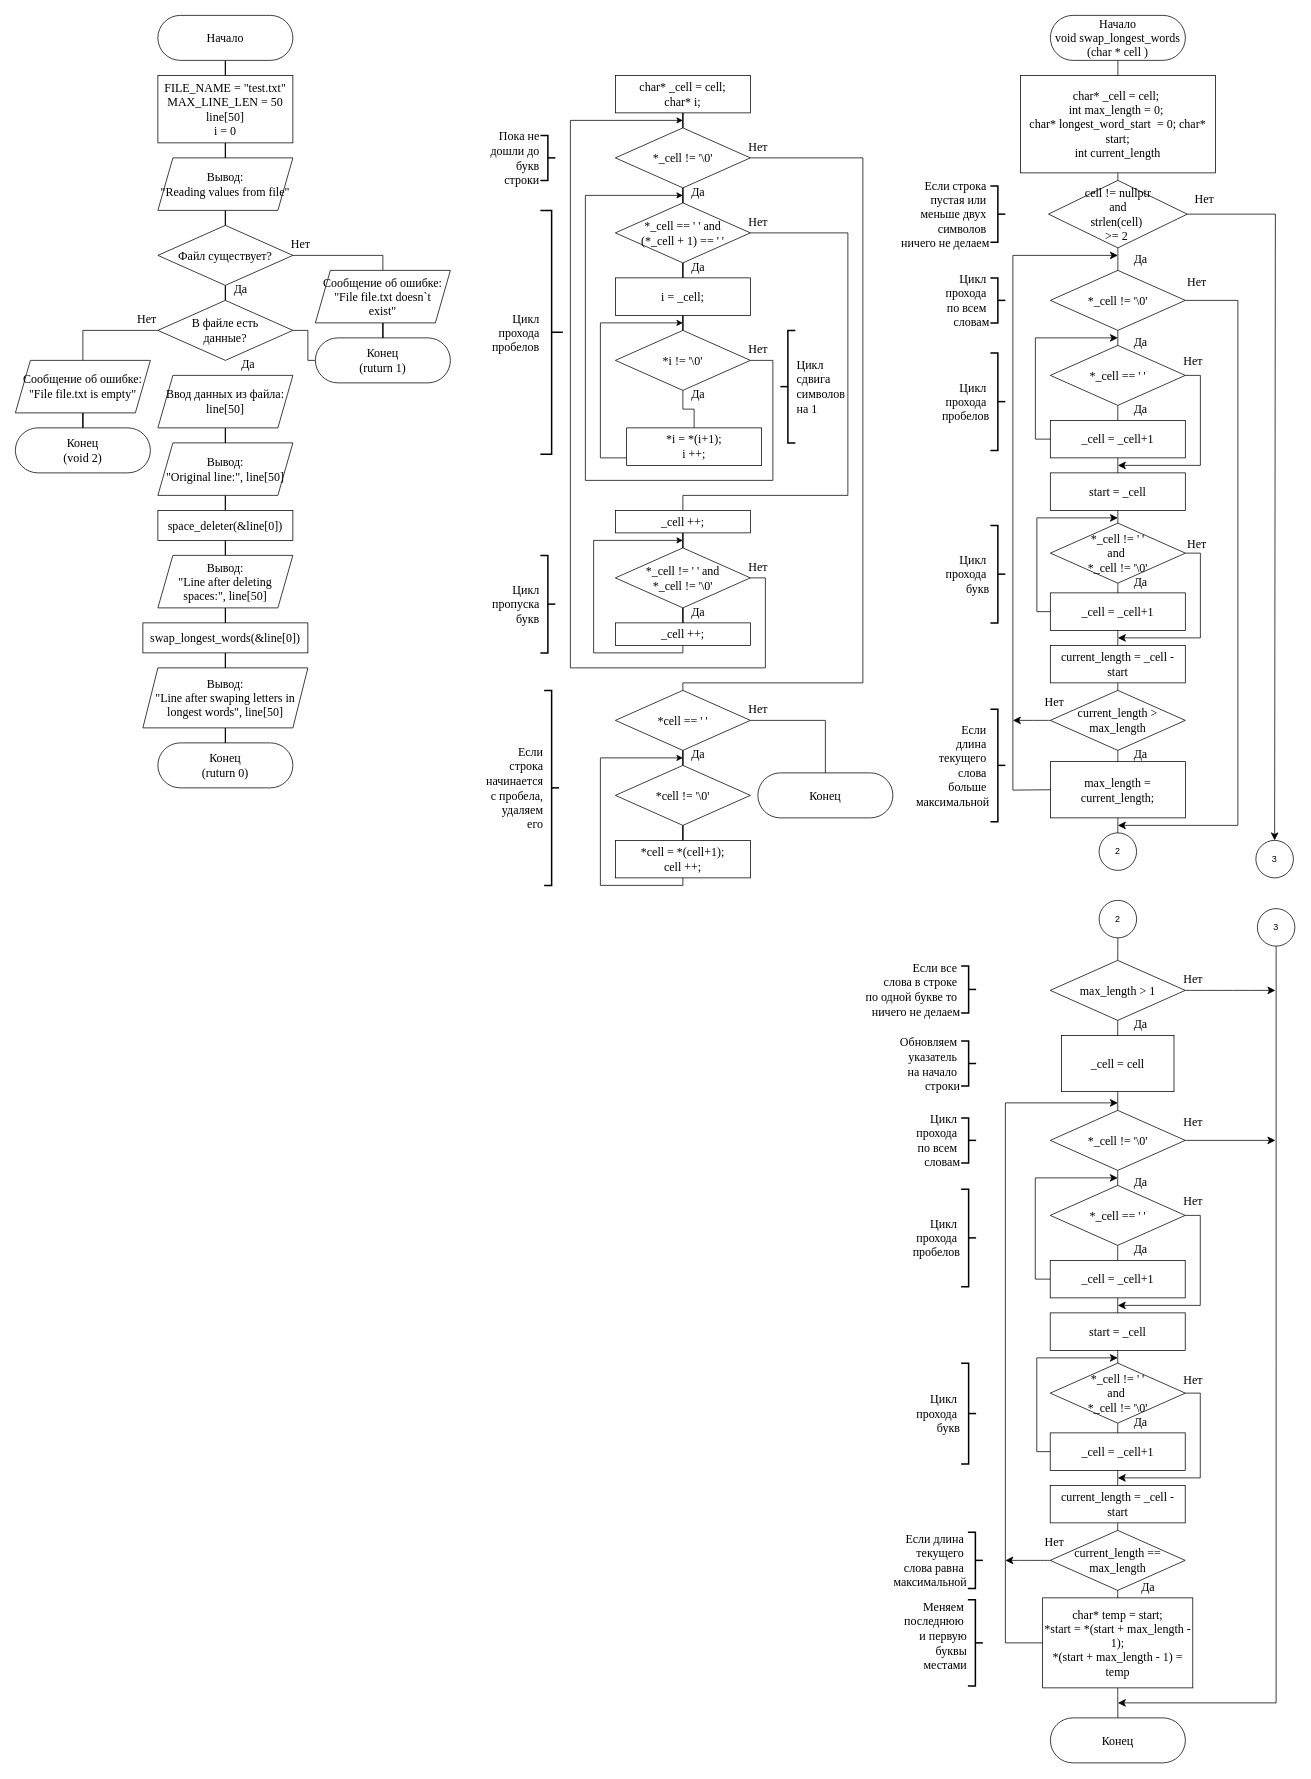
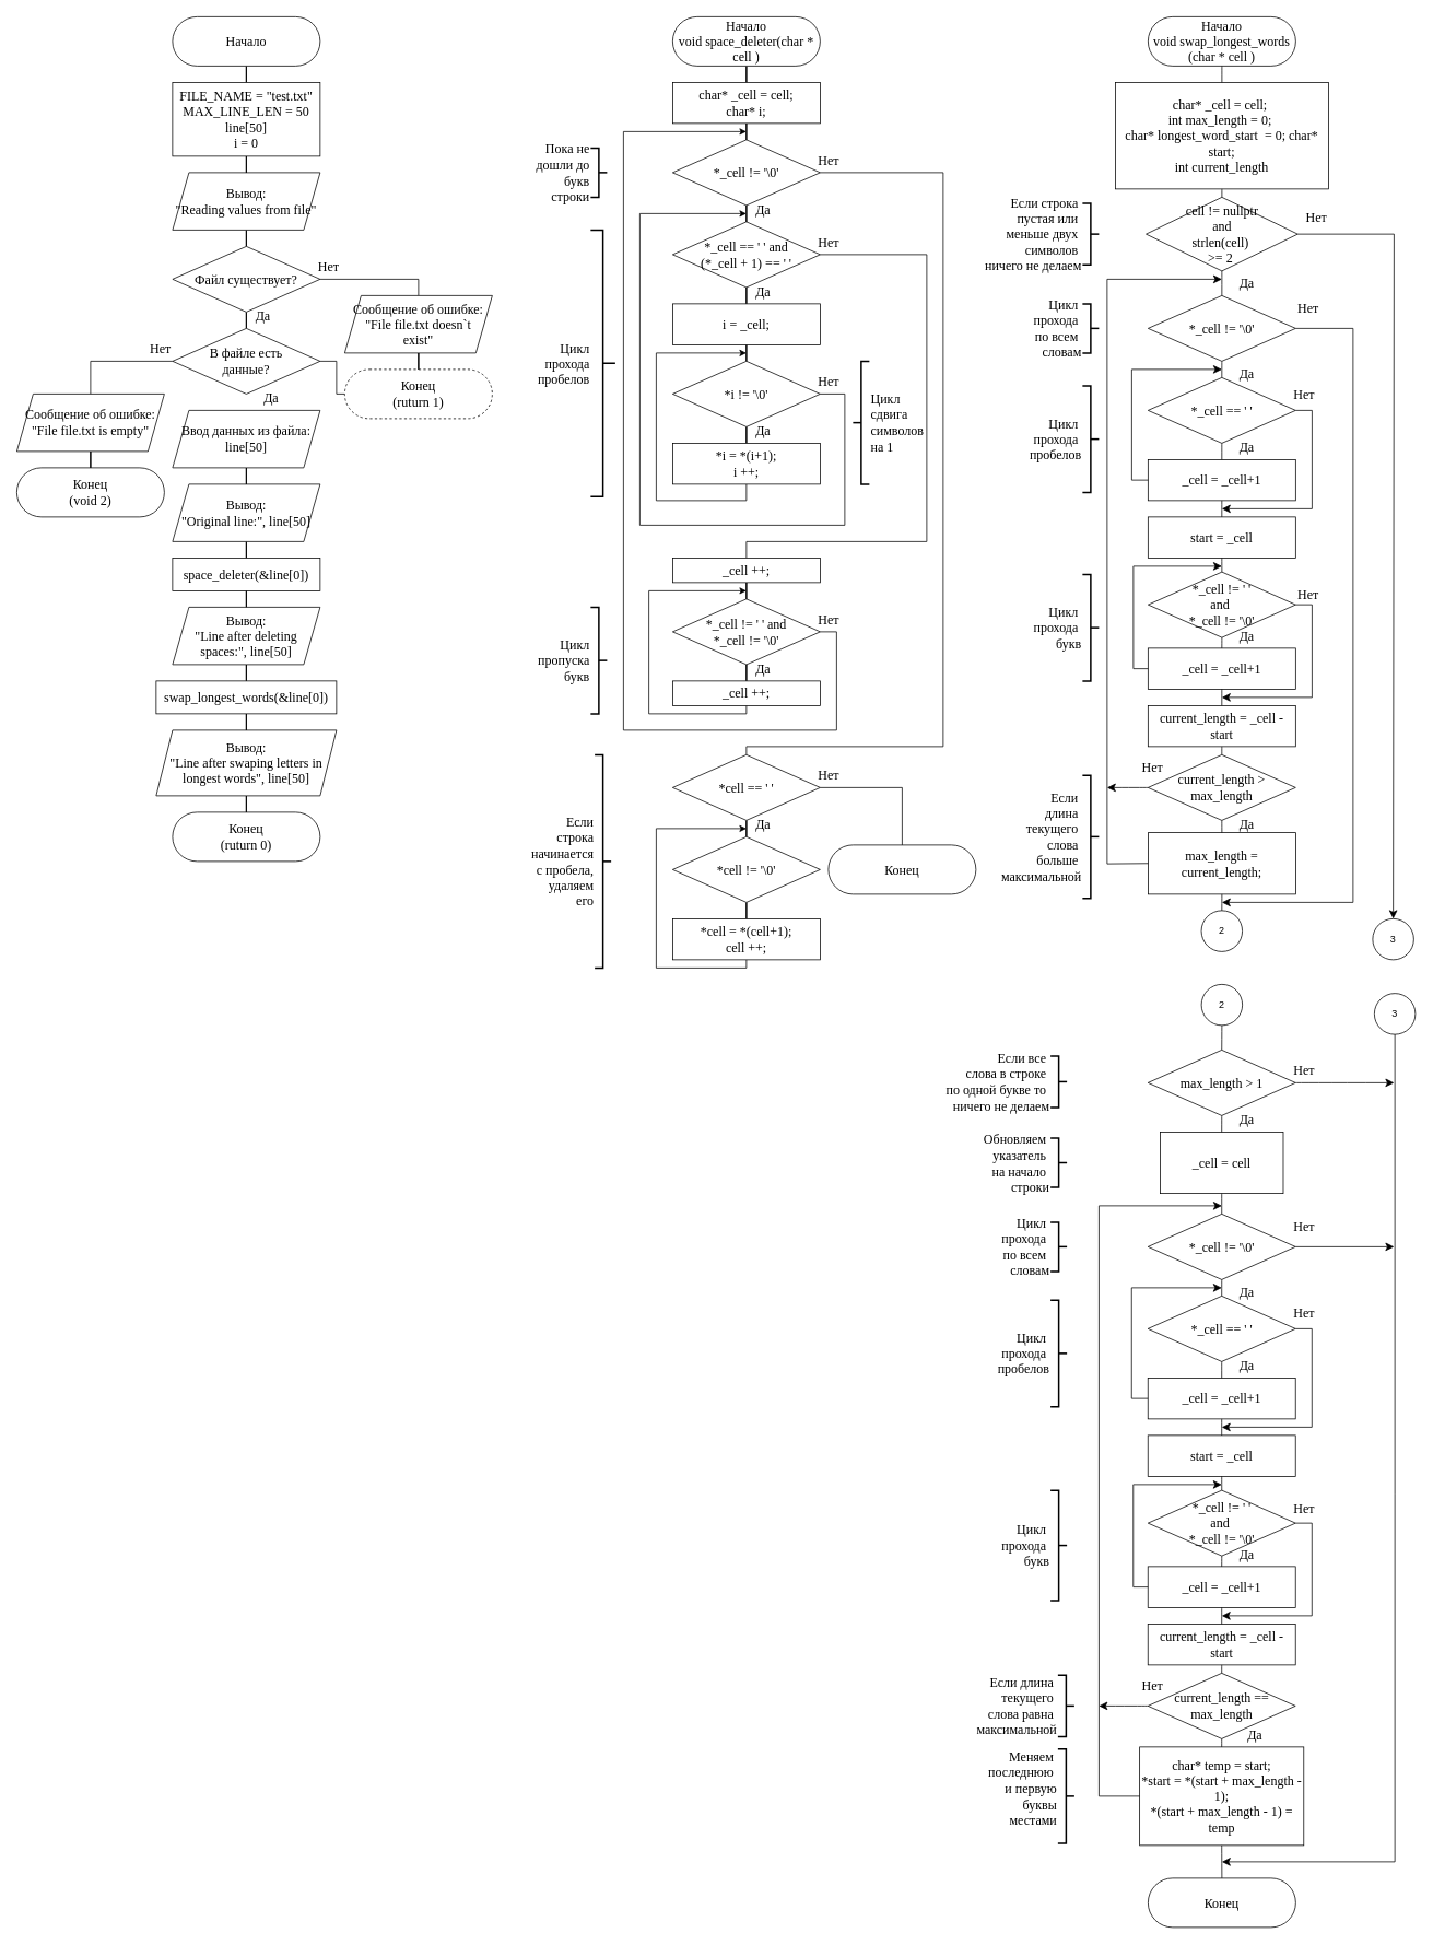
+ <mxCell id="38" value="Начало&lt;div&gt;void space_deleter(char * cell )&lt;/div&gt;" style="rounded=1;whiteSpace=wrap;html=1;arcSize=50;fontFamily=Lucida Console;fontSize=16;" parent="1" vertex="1"><mxGeometry x="820" width="180" height="60" as="geometry" y="20" /></mxCell>
+ <mxCell id="37" value="" style="edgeStyle=orthogonalEdgeStyle;rounded=0;orthogonalLoop=1;jettySize=auto;html=1;endArrow=none;startFill=0;fontFamily=Lucida Console;fontSize=16;" parent="1" source="38" target="40" edge="1"><mxGeometry relative="1" as="geometry" /></mxCell>
- <mxCell id="18" value="Конец&lt;div&gt;(ruturn 1)&lt;/div&gt;" style="rounded=1;whiteSpace=wrap;html=1;arcSize=50;fontFamily=Lucida Console;fontSize=16;" parent="1" vertex="1"><mxGeometry x="420" y="450" width="180" height="60" as="geometry" /></mxCell>
+ <mxCell id="18" value="Конец&lt;div&gt;(ruturn 1)&lt;/div&gt;" style="rounded=1;whiteSpace=wrap;html=1;arcSize=50;fontFamily=Lucida Console;fontSize=16;dashed=1;" parent="1" vertex="1"><mxGeometry x="420" y="450" width="180" height="60" as="geometry" /></mxCell>
- <mxCell id="53" value="*i = *(i+1);&lt;div&gt;i ++;&lt;/div&gt;" style="rounded=0;whiteSpace=wrap;html=1;fontFamily=Lucida Console;fontSize=16;" parent="1" vertex="1"><mxGeometry x="835" y="570" width="180" height="50" as="geometry" /></mxCell>
+ <mxCell id="53" value="*i = *(i+1);&lt;div&gt;i ++;&lt;/div&gt;" style="rounded=0;whiteSpace=wrap;html=1;fontFamily=Lucida Console;fontSize=16;" parent="1" vertex="1"><mxGeometry x="820" y="540" width="180" height="50" as="geometry" /></mxCell>
